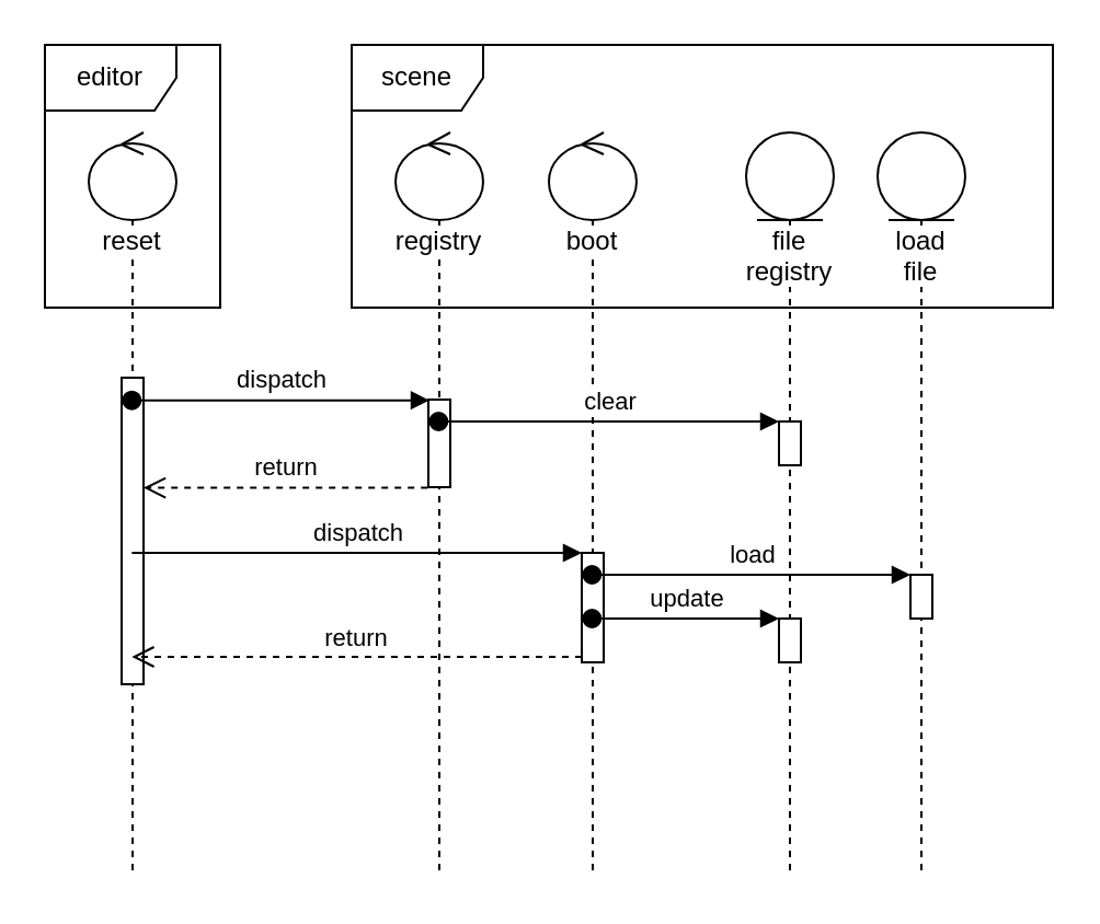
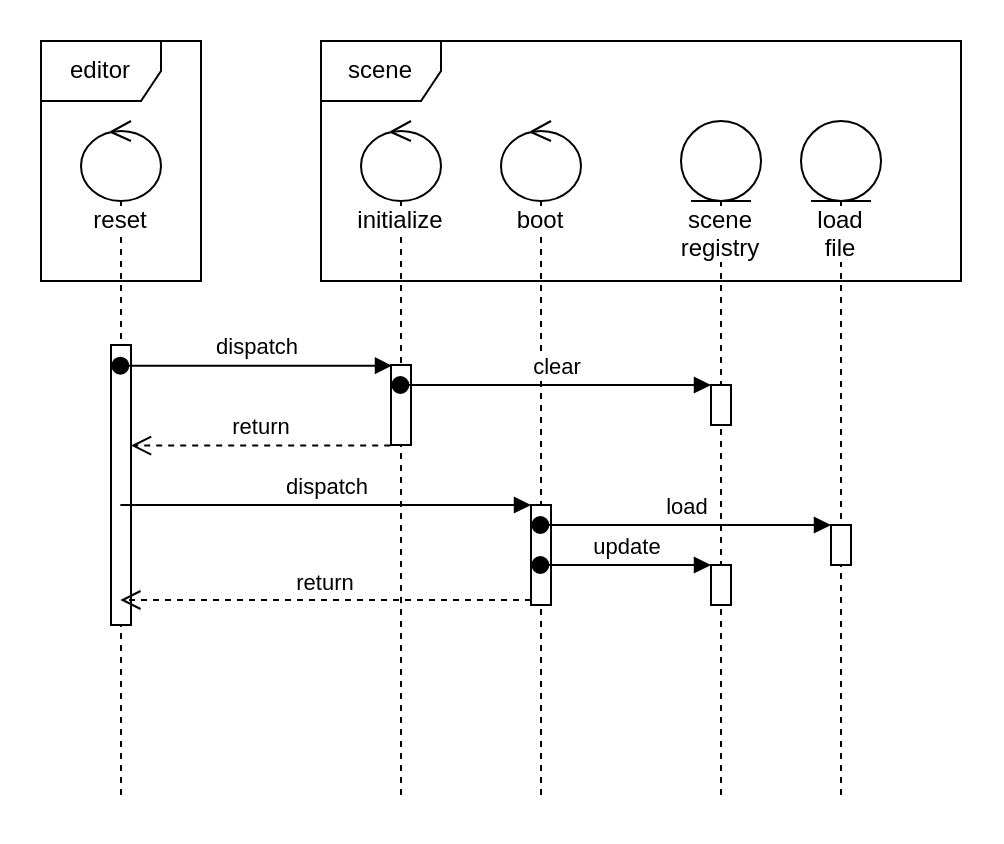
- <mxCell id="13" value="&lt;span style=&quot;background-color: rgb(255 , 255 , 255)&quot;&gt;registry&lt;/span&gt;" style="shape=umlLifeline;participant=umlControl;perimeter=lifelinePerimeter;whiteSpace=wrap;html=1;container=1;collapsible=0;recursiveResize=0;verticalAlign=top;spacingTop=36;outlineConnect=0;" vertex="1" parent="1"><mxGeometry x="180" y="60" width="40" height="340" as="geometry" /></mxCell>
+ <mxCell id="13" value="&lt;span style=&quot;background-color: rgb(255 , 255 , 255)&quot;&gt;initialize&lt;/span&gt;" style="shape=umlLifeline;participant=umlControl;perimeter=lifelinePerimeter;whiteSpace=wrap;html=1;container=1;collapsible=0;recursiveResize=0;verticalAlign=top;spacingTop=36;outlineConnect=0;" vertex="1" parent="1"><mxGeometry x="180" y="60" width="40" height="340" as="geometry" /></mxCell>
- <mxCell id="8" value="&lt;span style=&quot;background-color: rgb(255 , 255 , 255)&quot;&gt;file registry&lt;/span&gt;" style="shape=umlLifeline;participant=umlEntity;perimeter=lifelinePerimeter;whiteSpace=wrap;html=1;container=1;collapsible=0;recursiveResize=0;verticalAlign=top;spacingTop=36;outlineConnect=0;" vertex="1" parent="1"><mxGeometry x="340" y="60" width="40" height="340" as="geometry" /></mxCell>
+ <mxCell id="8" value="&lt;span style=&quot;background-color: rgb(255 , 255 , 255)&quot;&gt;scene registry&lt;/span&gt;" style="shape=umlLifeline;participant=umlEntity;perimeter=lifelinePerimeter;whiteSpace=wrap;html=1;container=1;collapsible=0;recursiveResize=0;verticalAlign=top;spacingTop=36;outlineConnect=0;" vertex="1" parent="1"><mxGeometry x="340" y="60" width="40" height="340" as="geometry" /></mxCell>
